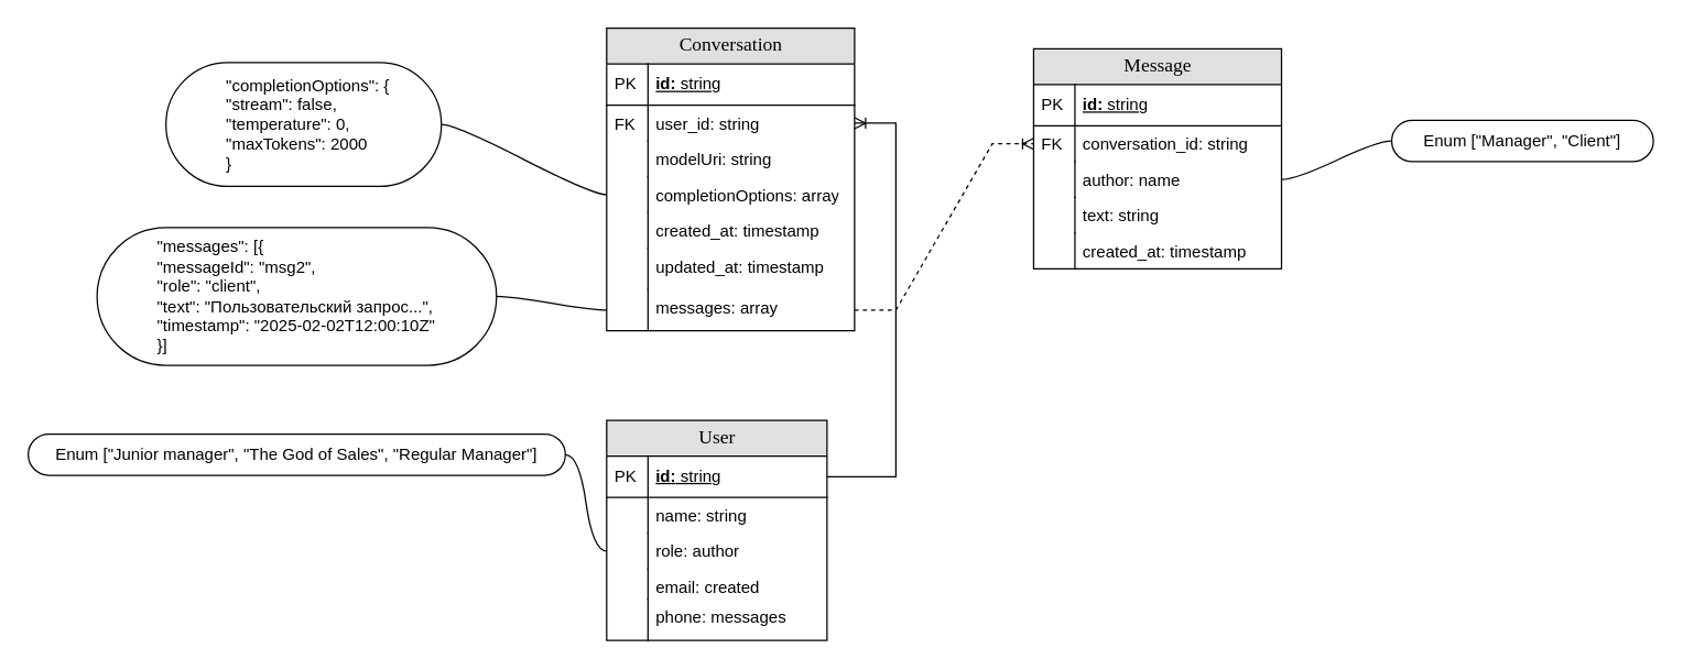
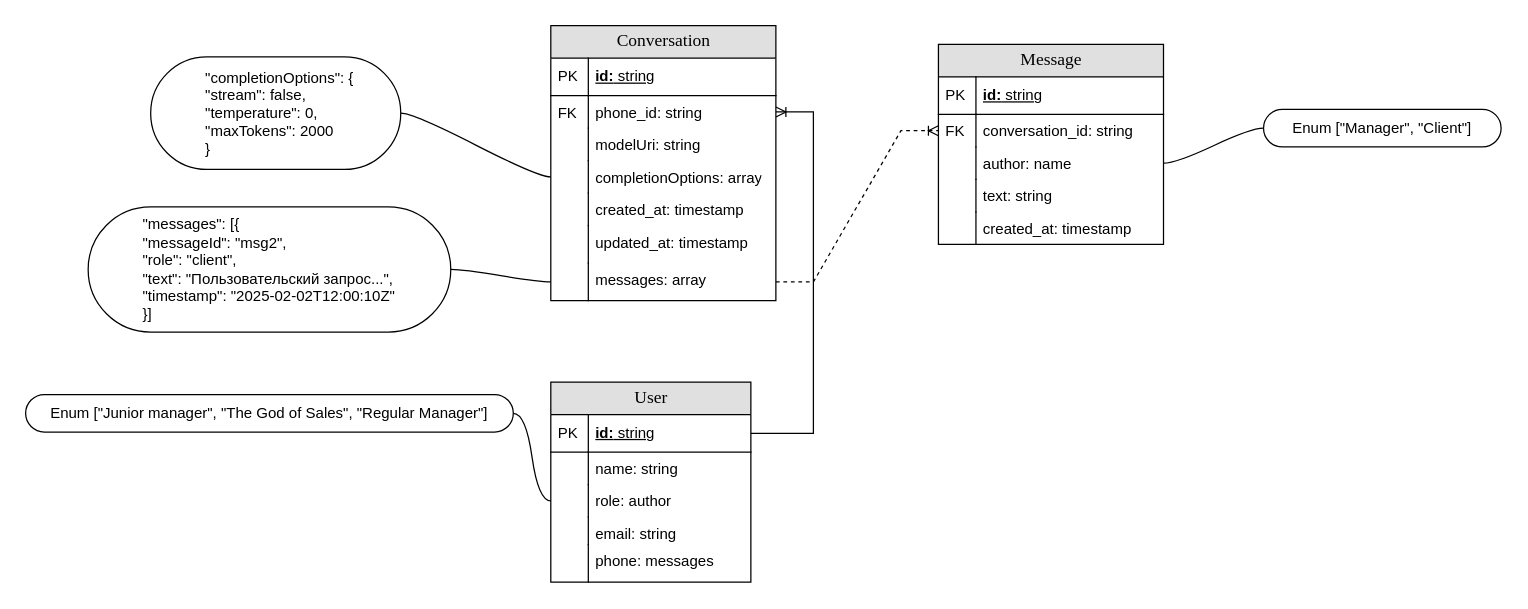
- <mxCell id="5" value="user_id: string" style="shape=partialRectangle;top=0;left=0;right=0;bottom=0;html=1;align=left;verticalAlign=top;fillColor=none;spacingLeft=34;spacingRight=4;whiteSpace=wrap;overflow=hidden;rotatable=0;points=[[0,0.5],[1,0.5]];portConstraint=eastwest;dropTarget=0;" parent="2" vertex="1"><mxGeometry y="56" width="180" height="26" as="geometry" /></mxCell>
+ <mxCell id="5" value="phone_id: string" style="shape=partialRectangle;top=0;left=0;right=0;bottom=0;html=1;align=left;verticalAlign=top;fillColor=none;spacingLeft=34;spacingRight=4;whiteSpace=wrap;overflow=hidden;rotatable=0;points=[[0,0.5],[1,0.5]];portConstraint=eastwest;dropTarget=0;" parent="2" vertex="1"><mxGeometry y="56" width="180" height="26" as="geometry" /></mxCell>
- <mxCell id="36" value="email: created" style="shape=partialRectangle;top=0;left=0;right=0;bottom=0;html=1;align=left;verticalAlign=top;fillColor=none;spacingLeft=34;spacingRight=4;whiteSpace=wrap;overflow=hidden;rotatable=0;points=[[0,0.5],[1,0.5]];portConstraint=eastwest;dropTarget=0;" vertex="1" parent="29"><mxGeometry y="108" width="160" height="22" as="geometry" /></mxCell>
+ <mxCell id="36" value="email: string" style="shape=partialRectangle;top=0;left=0;right=0;bottom=0;html=1;align=left;verticalAlign=top;fillColor=none;spacingLeft=34;spacingRight=4;whiteSpace=wrap;overflow=hidden;rotatable=0;points=[[0,0.5],[1,0.5]];portConstraint=eastwest;dropTarget=0;" vertex="1" parent="29"><mxGeometry y="108" width="160" height="22" as="geometry" /></mxCell>
